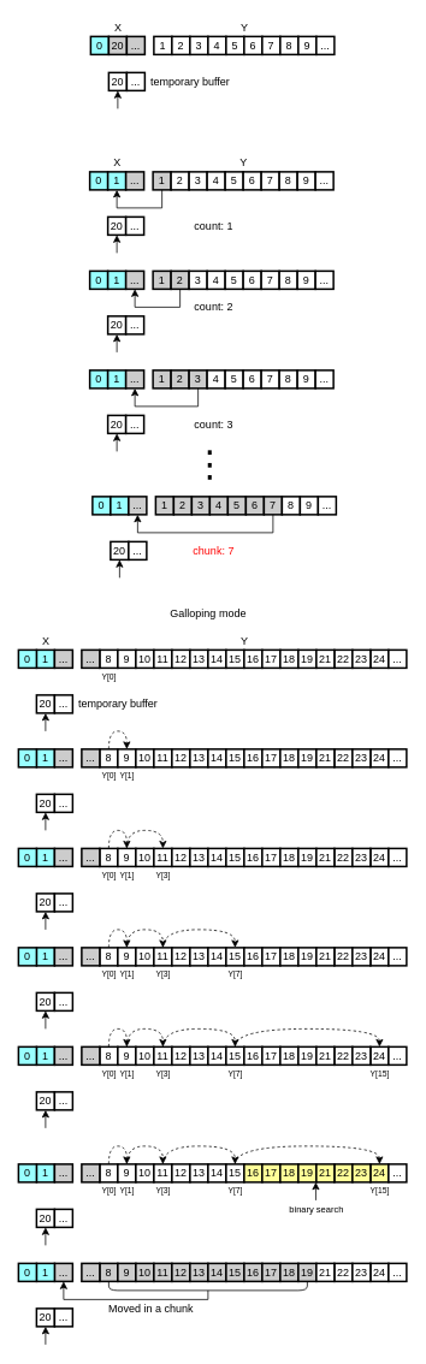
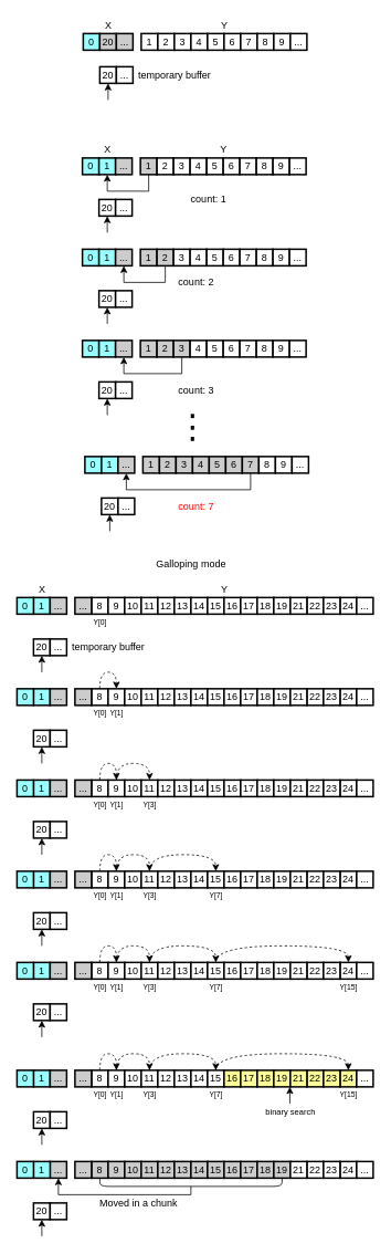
- <mxCell id="230" value="count: 1" style="text;html=1;align=center;verticalAlign=middle;resizable=0;points=[];autosize=1;strokeColor=none;fontColor=#000000;" parent="1" vertex="1"><mxGeometry x="209" y="241" width="53" height="18" as="geometry" /></mxCell>
+ <mxCell id="230" value="count: 1" style="text;html=1;align=center;verticalAlign=middle;resizable=0;points=[];autosize=1;strokeColor=none;fontColor=#000000;" parent="1" vertex="1"><mxGeometry x="224" y="231" width="53" height="18" as="geometry" /></mxCell>
- <mxCell id="306" value="chunk: 7" style="text;html=1;align=center;verticalAlign=middle;resizable=0;points=[];autosize=1;strokeColor=none;fontColor=#FF0000;" parent="1" vertex="1"><mxGeometry x="206" y="600" width="60" height="20" as="geometry" /></mxCell>
+ <mxCell id="306" value="count: 7" style="text;html=1;align=center;verticalAlign=middle;resizable=0;points=[];autosize=1;strokeColor=none;fontColor=#FF0000;" parent="1" vertex="1"><mxGeometry x="206" y="600" width="60" height="20" as="geometry" /></mxCell>
